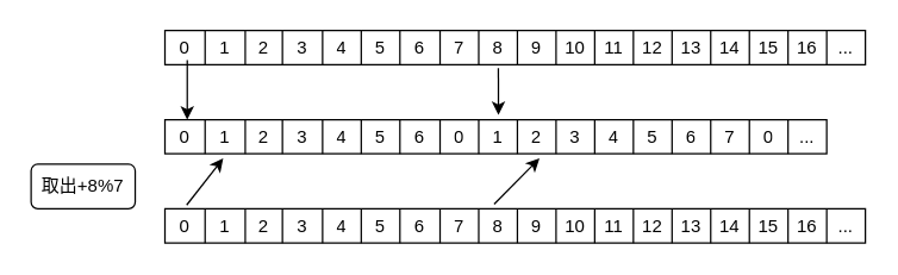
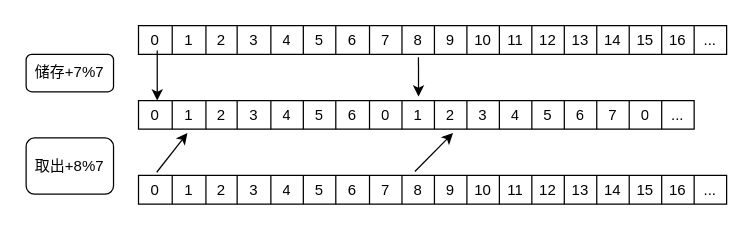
+ <mxCell id="41" value="储存+7%7" style="rounded=1;whiteSpace=wrap;html=1;" vertex="1" parent="1"><mxGeometry x="20" y="43" width="70" height="30" as="geometry" /></mxCell>
- <mxCell id="42" value="取出+8%7" style="rounded=1;whiteSpace=wrap;html=1;" vertex="1" parent="1"><mxGeometry x="20" y="110" width="70" height="30" as="geometry" /></mxCell>
+ <mxCell id="42" value="取出+8%7" style="rounded=1;whiteSpace=wrap;html=1;" vertex="1" parent="1"><mxGeometry x="20" y="110" width="70" height="45" as="geometry" /></mxCell>
